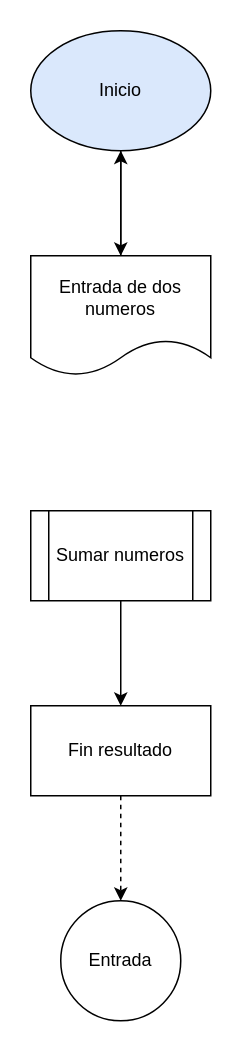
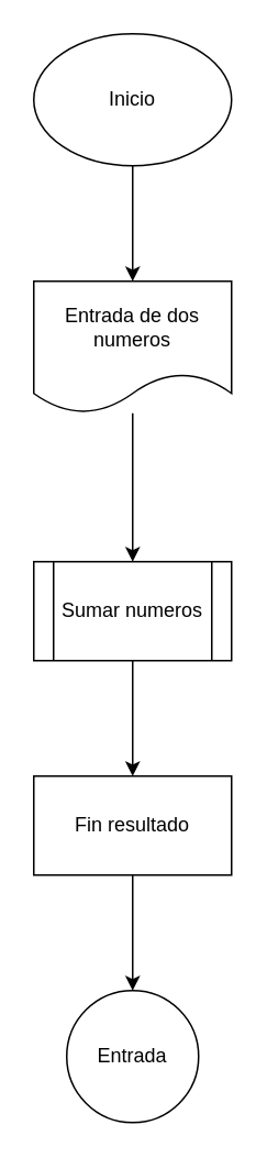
- <mxCell id="7" value="Inicio" style="ellipse;whiteSpace=wrap;html=1;fillColor=#dae8fc;" vertex="1" parent="1"><mxGeometry x="20" y="20" width="120" height="80" as="geometry" /></mxCell>
+ <mxCell id="7" value="Inicio" style="ellipse;whiteSpace=wrap;html=1;" vertex="1" parent="1"><mxGeometry x="20" y="20" width="120" height="80" as="geometry" /></mxCell>
- <mxCell id="3" value="" style="edgeStyle=none;html=1;" edge="1" parent="1" source="4" target="7"><mxGeometry relative="1" as="geometry" /></mxCell>
+ <mxCell id="3" value="" style="edgeStyle=none;html=1;" edge="1" parent="1" source="4" target="6"><mxGeometry relative="1" as="geometry" /></mxCell>
- <mxCell id="8" value="" style="edgeStyle=none;html=1;dashed=1;" edge="1" parent="1" source="9" target="10"><mxGeometry relative="1" as="geometry" /></mxCell>
+ <mxCell id="8" value="" style="edgeStyle=none;html=1;" edge="1" parent="1" source="9" target="10"><mxGeometry relative="1" as="geometry" /></mxCell>
